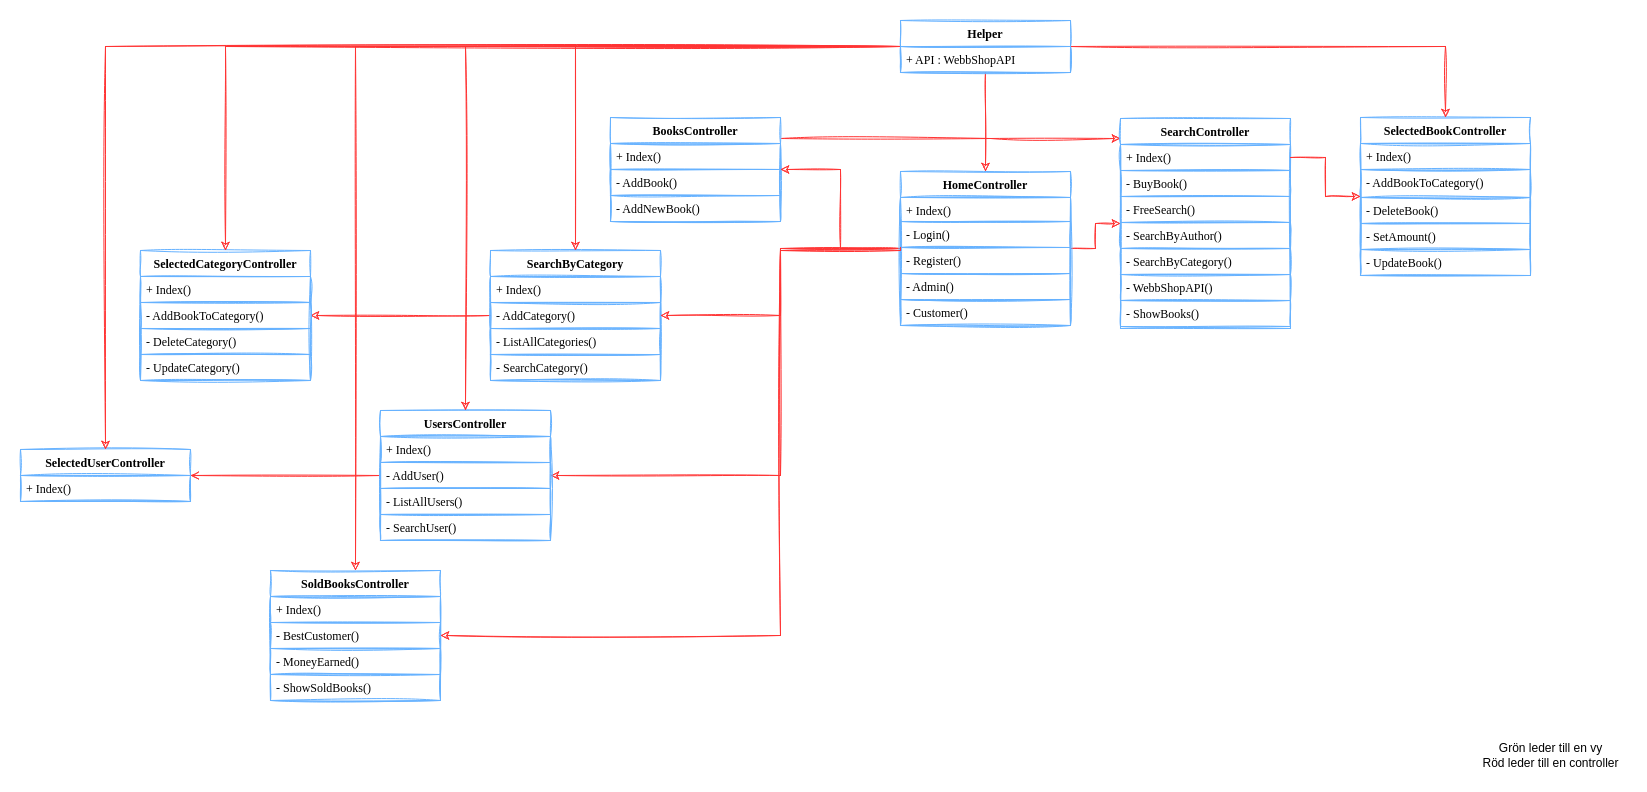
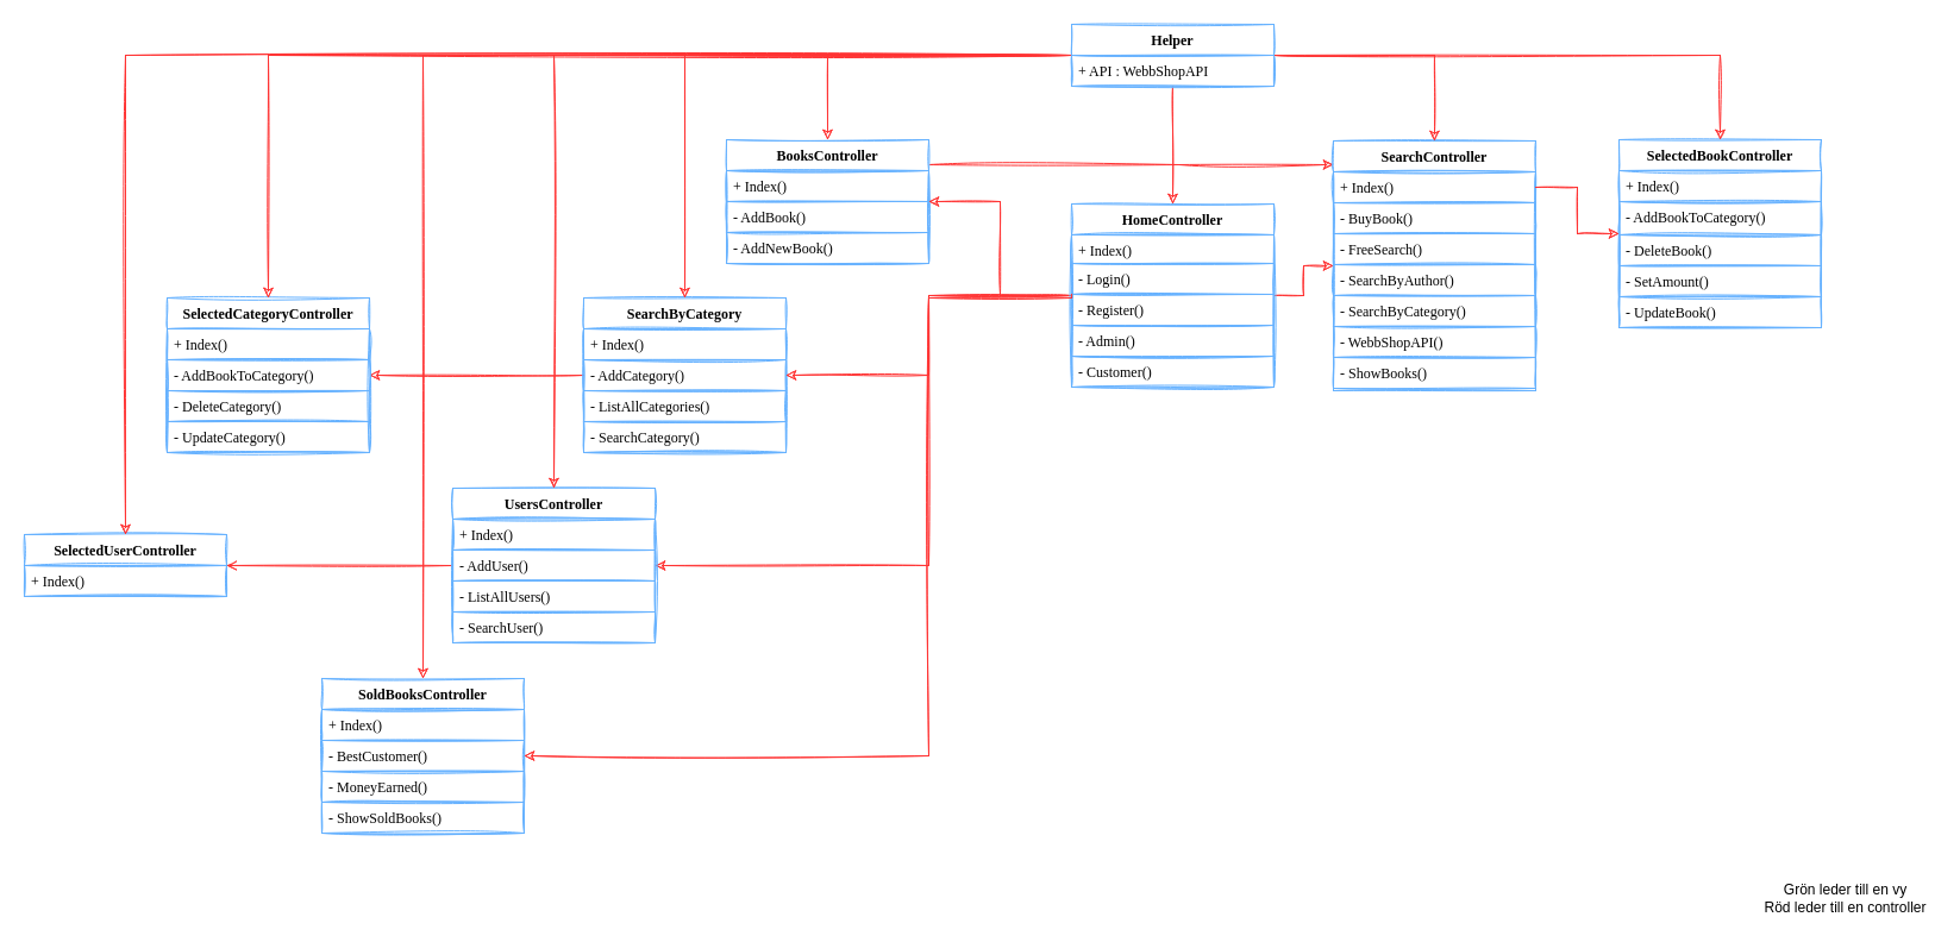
+ <mxCell id="55" style="edgeStyle=orthogonalEdgeStyle;rounded=0;sketch=1;orthogonalLoop=1;jettySize=auto;html=1;entryX=0.5;entryY=0;entryDx=0;entryDy=0;strokeColor=#FF3333;fontFamily=Comic Sans MS;" parent="1" source="64" target="3" edge="1"><mxGeometry relative="1" as="geometry" /></mxCell>
+ <mxCell id="58" style="edgeStyle=orthogonalEdgeStyle;rounded=0;sketch=1;orthogonalLoop=1;jettySize=auto;html=1;strokeColor=#FF3333;fontFamily=Comic Sans MS;" parent="1" source="64" target="23" edge="1"><mxGeometry relative="1" as="geometry" /></mxCell>
